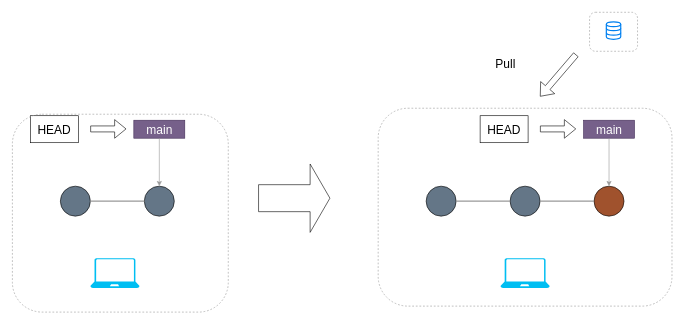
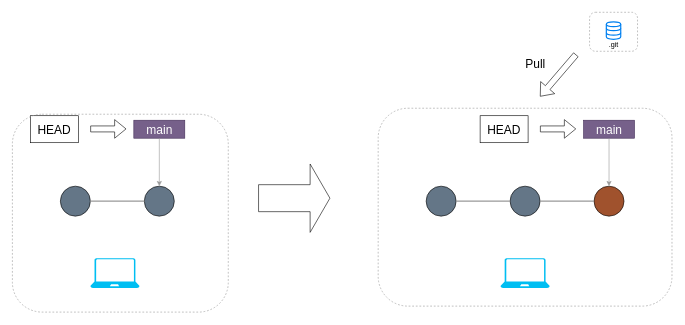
+ <mxCell id="22" value=".git" style="text;html=1;strokeColor=none;fillColor=none;align=center;verticalAlign=middle;whiteSpace=wrap;rounded=0;" vertex="1" parent="1"><mxGeometry x="1002.5" y="65" width="40" height="20" as="geometry" /></mxCell>
- <mxCell id="24" value="Pull" style="text;html=1;strokeColor=none;fillColor=none;align=center;verticalAlign=middle;whiteSpace=wrap;rounded=0;fontSize=20;" vertex="1" parent="1"><mxGeometry x="810" y="85" width="65" height="40" as="geometry" /></mxCell>
+ <mxCell id="24" value="Pull" style="text;html=1;strokeColor=none;fillColor=none;align=center;verticalAlign=middle;whiteSpace=wrap;rounded=0;fontSize=20;" vertex="1" parent="1"><mxGeometry x="860" y="85" width="65" height="40" as="geometry" /></mxCell>
